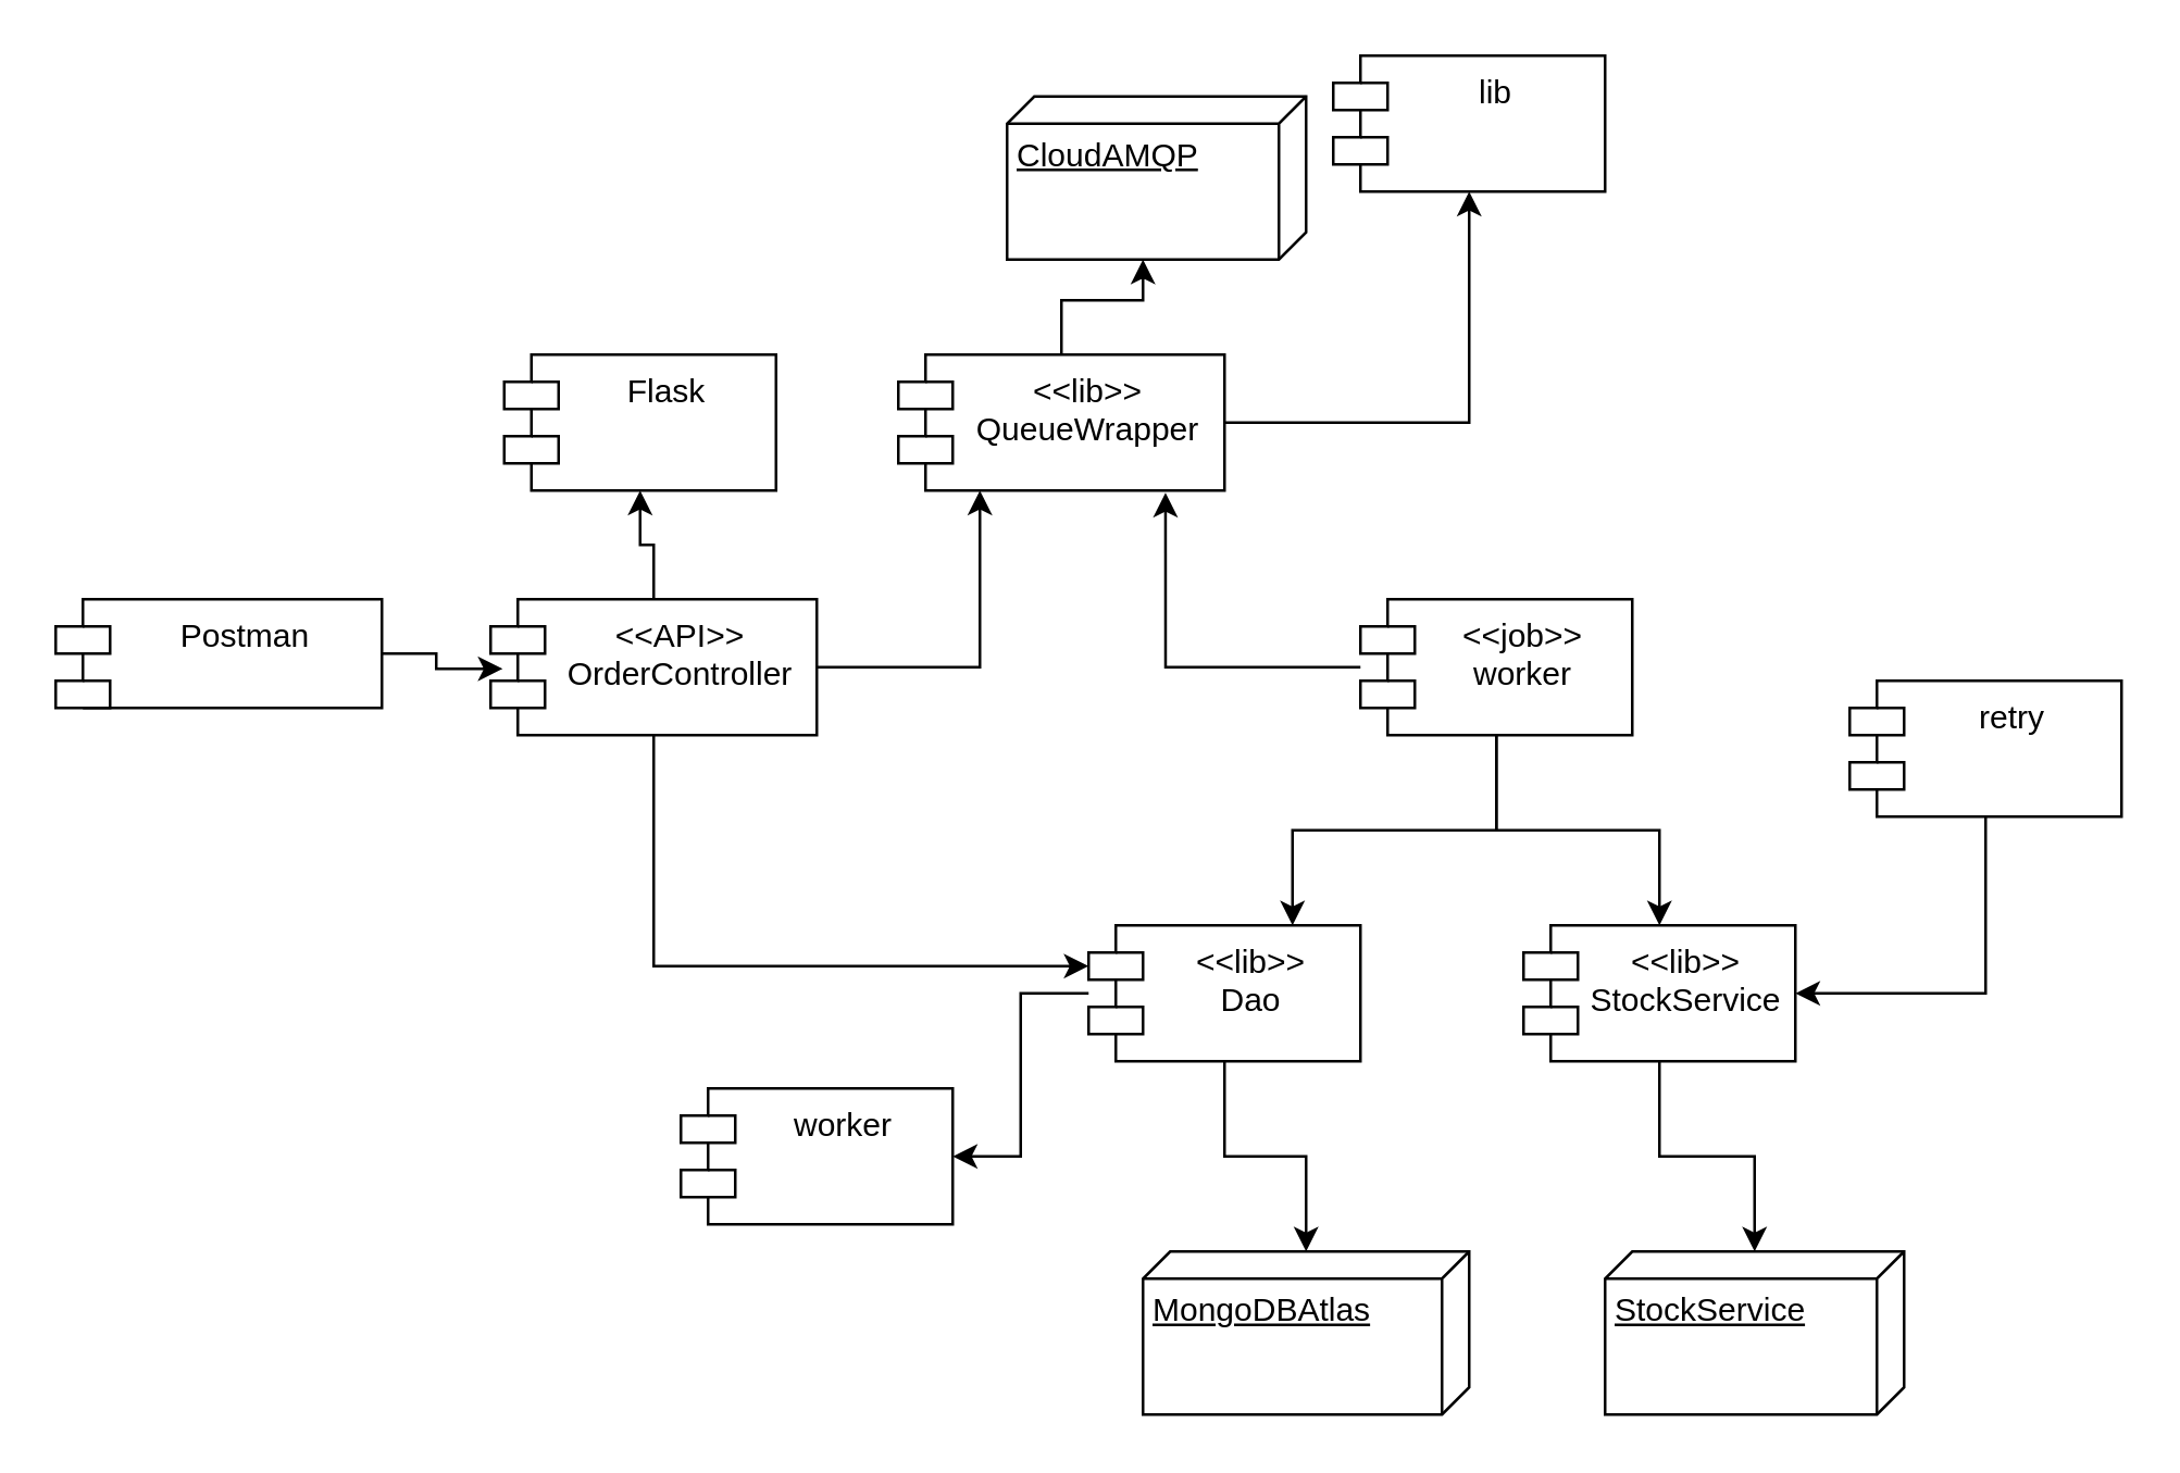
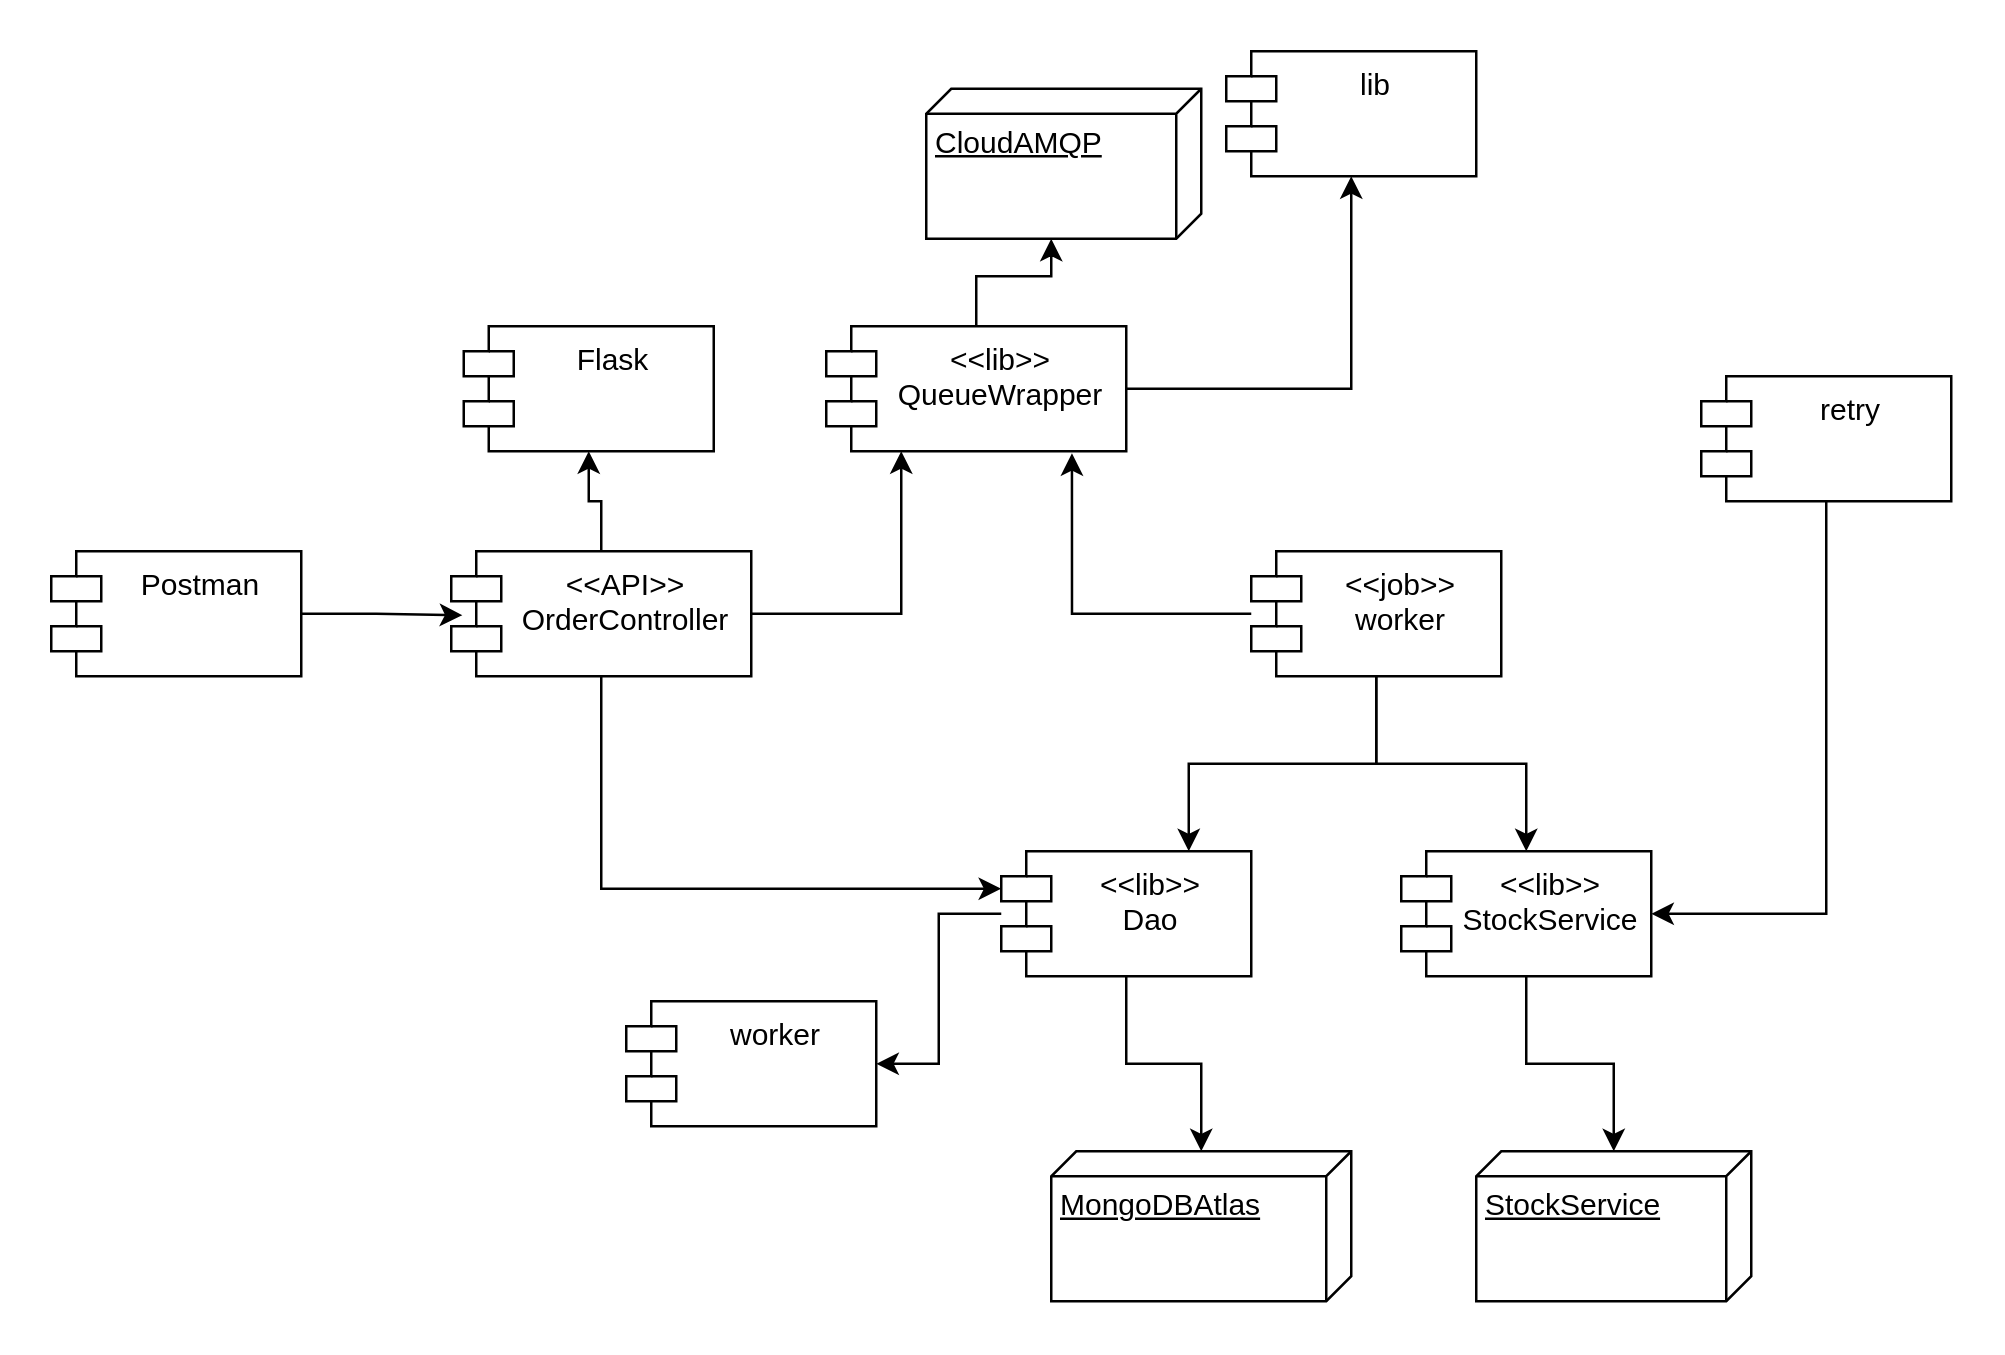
- <mxCell id="3" value="Postman" style="shape=module;align=left;spacingLeft=20;align=center;verticalAlign=top;" vertex="1" parent="1"><mxGeometry x="20" y="220" width="120" height="40" as="geometry" /></mxCell>
+ <mxCell id="3" value="Postman" style="shape=module;align=left;spacingLeft=20;align=center;verticalAlign=top;" vertex="1" parent="1"><mxGeometry x="20" y="220" width="100" height="50" as="geometry" /></mxCell>
- <mxCell id="27" value="retry" style="shape=module;align=left;spacingLeft=20;align=center;verticalAlign=top;" vertex="1" parent="1"><mxGeometry x="680" y="250" width="100" height="50" as="geometry" /></mxCell>
+ <mxCell id="27" value="retry" style="shape=module;align=left;spacingLeft=20;align=center;verticalAlign=top;" vertex="1" parent="1"><mxGeometry x="680" y="150" width="100" height="50" as="geometry" /></mxCell>
